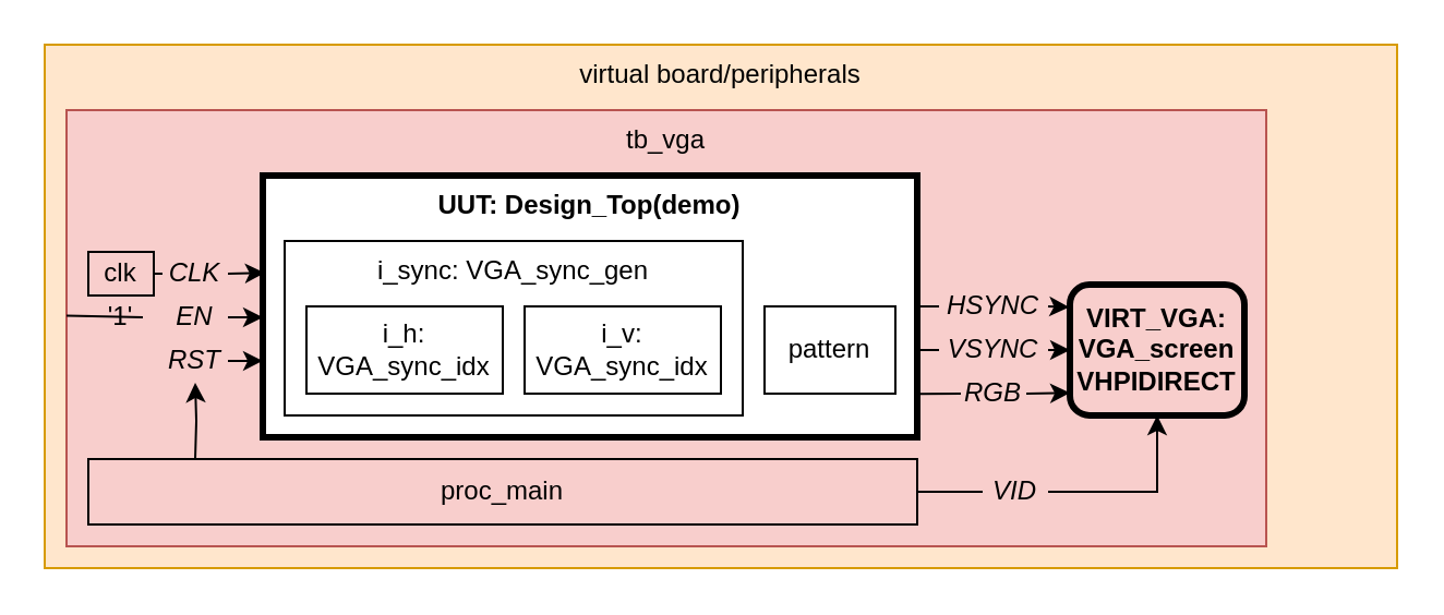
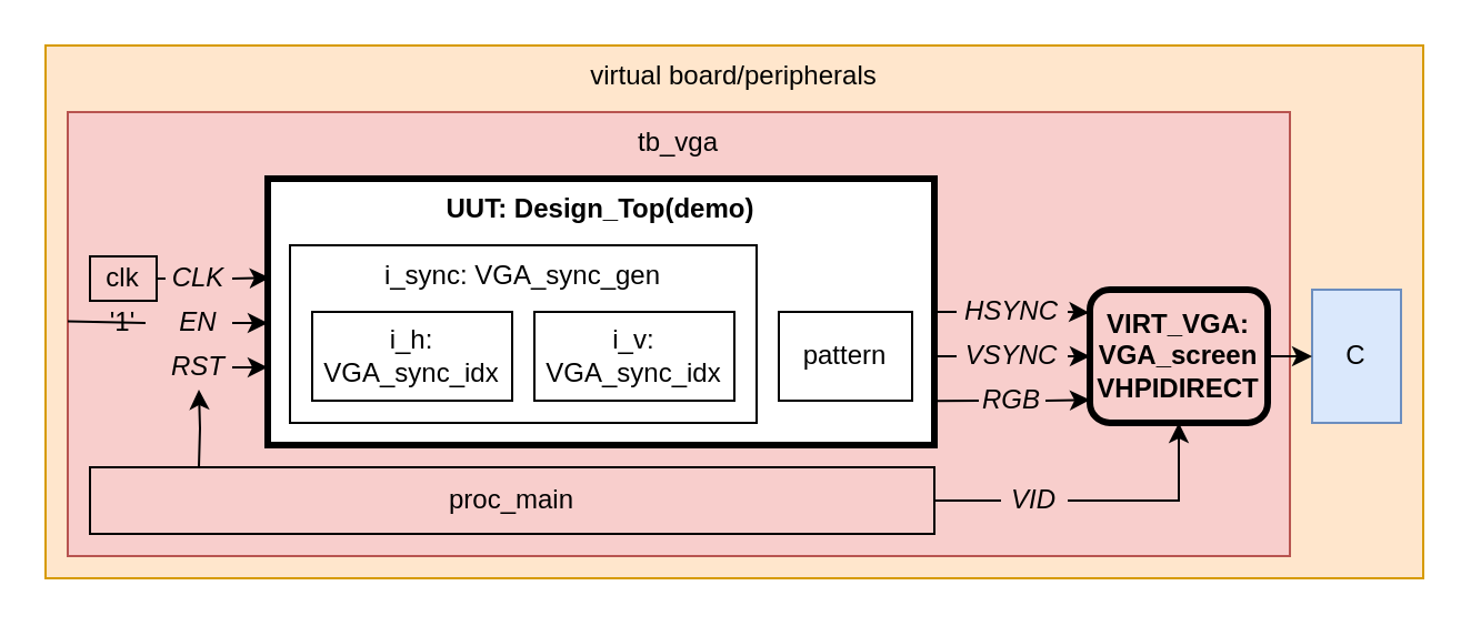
+ <mxCell id="32" value="" style="endArrow=classic;html=1;entryX=0;entryY=0.5;entryDx=0;entryDy=0;exitX=1;exitY=0.5;exitDx=0;exitDy=0;" edge="1" parent="1" source="6" target="31"><mxGeometry width="50" height="50" relative="1" as="geometry"><mxPoint x="670" y="-50" as="sourcePoint" /><mxPoint x="14" y="185" as="targetPoint" /></mxGeometry></mxCell>
+ <mxCell id="31" value="C" style="rounded=0;whiteSpace=wrap;html=1;verticalAlign=middle;fillColor=#dae8fc;strokeColor=#6c8ebf;" vertex="1" parent="1"><mxGeometry x="590" y="130" width="40" height="60" as="geometry" /></mxCell>
